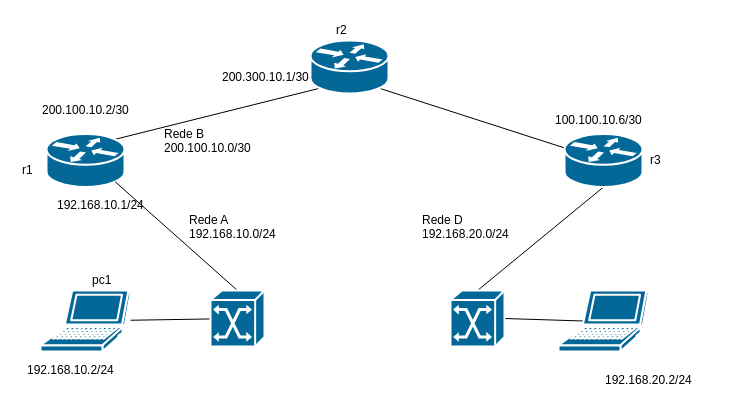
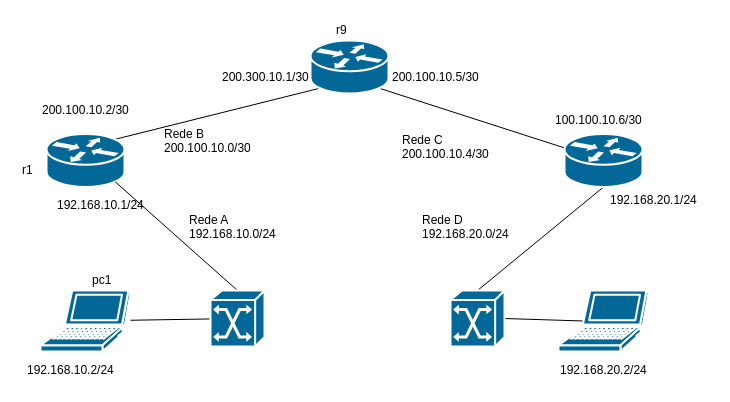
- <mxCell id="29" value="r2" style="text;html=1;resizable=0;points=[];autosize=1;align=left;verticalAlign=top;spacingTop=-4;" vertex="1" parent="1"><mxGeometry x="334" y="20" width="30" height="20" as="geometry" /></mxCell>
+ <mxCell id="29" value="r9" style="text;html=1;resizable=0;points=[];autosize=1;align=left;verticalAlign=top;spacingTop=-4;" vertex="1" parent="1"><mxGeometry x="334" y="20" width="30" height="20" as="geometry" /></mxCell>
+ <mxCell id="21" value="200.100.10.5/30" style="text;html=1;resizable=0;points=[];autosize=1;align=left;verticalAlign=top;spacingTop=-4;" vertex="1" parent="1"><mxGeometry x="390" y="66.5" width="100" height="20" as="geometry" /></mxCell>
+ <mxCell id="23" value="Rede C&lt;br&gt;200.100.10.4/30" style="text;html=1;resizable=0;points=[];autosize=1;align=left;verticalAlign=top;spacingTop=-4;" vertex="1" parent="1"><mxGeometry x="400" y="130" width="100" height="30" as="geometry" /></mxCell>
- <mxCell id="30" value="r3" style="text;html=1;resizable=0;points=[];autosize=1;align=left;verticalAlign=top;spacingTop=-4;" vertex="1" parent="1"><mxGeometry x="648" y="150" width="30" height="20" as="geometry" /></mxCell>
+ <mxCell id="26" value="192.168.20.1/24" style="text;html=1;resizable=0;points=[];autosize=1;align=left;verticalAlign=top;spacingTop=-4;" vertex="1" parent="1"><mxGeometry x="608" y="190" width="100" height="20" as="geometry" /></mxCell>
- <mxCell id="24" value="192.168.20.2/24" style="text;html=1;resizable=0;points=[];autosize=1;align=left;verticalAlign=top;spacingTop=-4;" vertex="1" parent="1"><mxGeometry x="603" y="370" width="100" height="20" as="geometry" /></mxCell>
+ <mxCell id="24" value="192.168.20.2/24" style="text;html=1;resizable=0;points=[];autosize=1;align=left;verticalAlign=top;spacingTop=-4;" vertex="1" parent="1"><mxGeometry x="558" y="360" width="100" height="20" as="geometry" /></mxCell>
